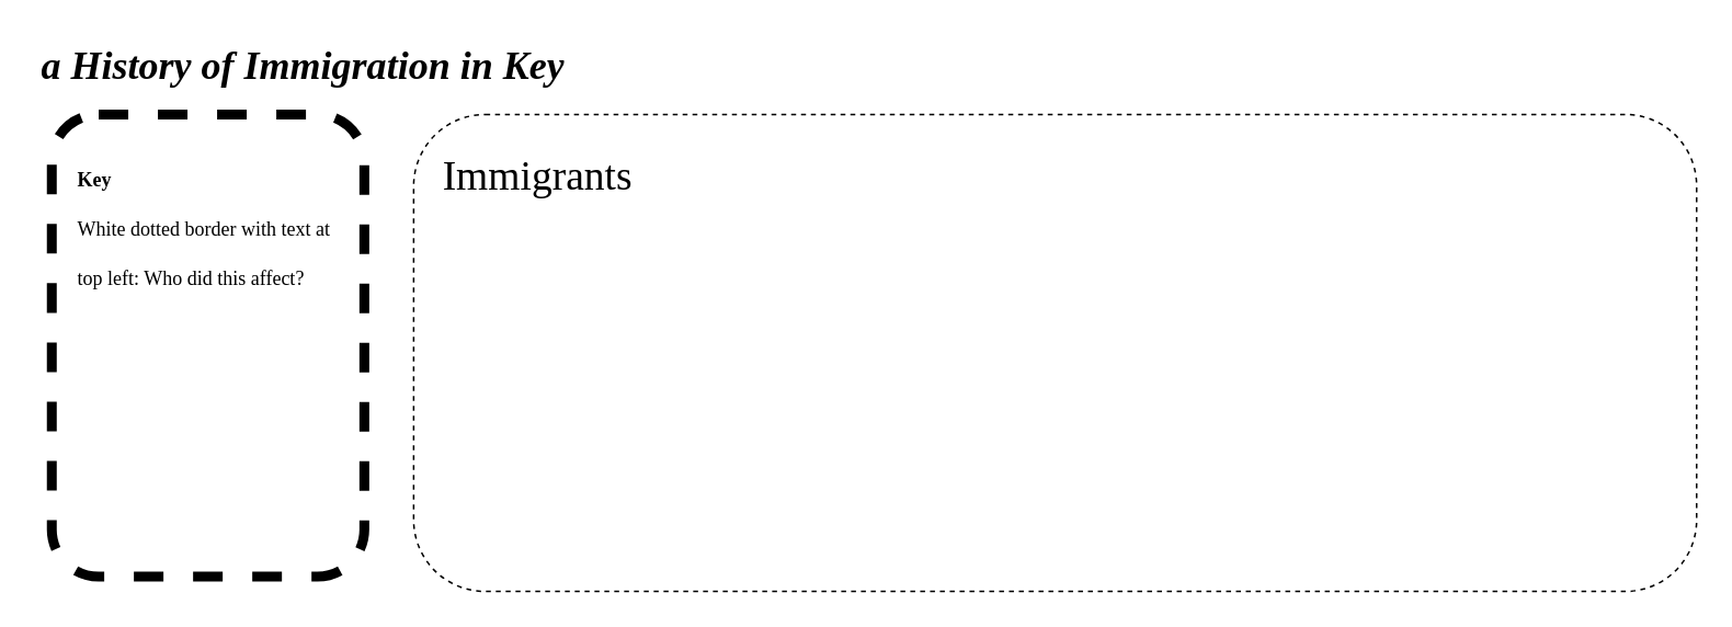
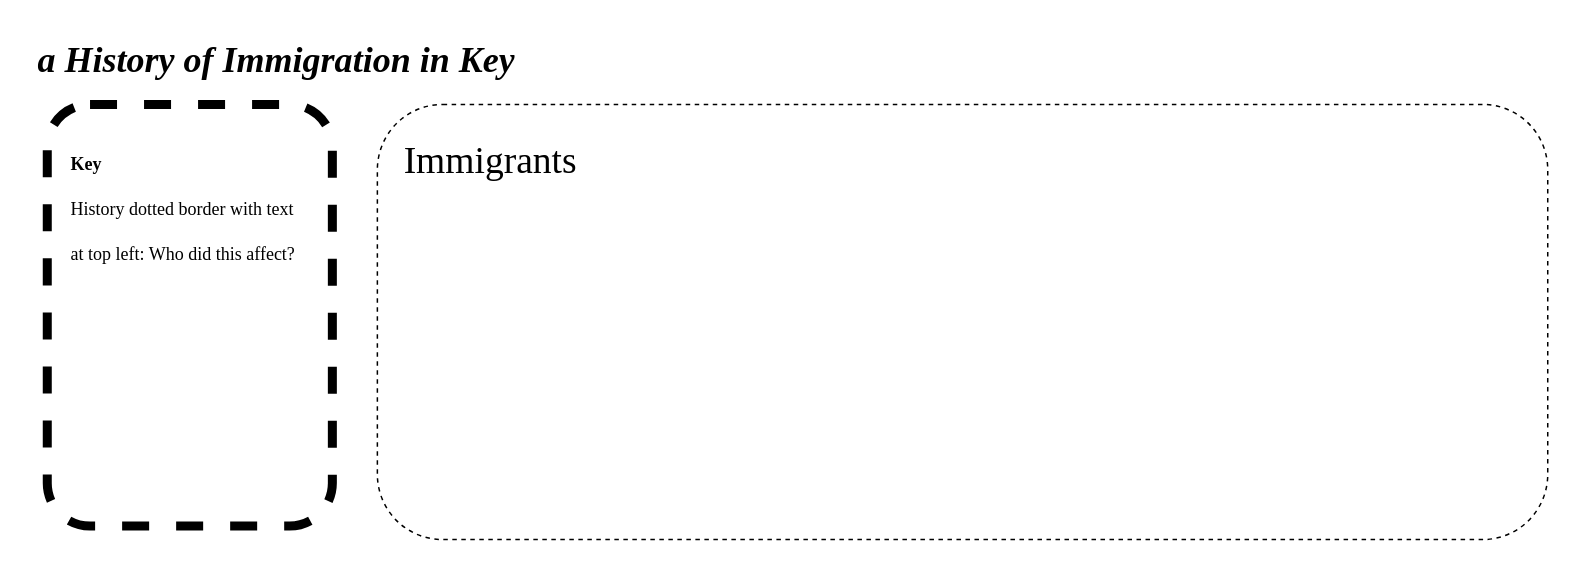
- <mxCell id="4" value="&lt;span style=&quot;font-size: 12px; line-height: 0.6;&quot;&gt;&lt;b&gt;Key&lt;/b&gt;&lt;br&gt;White dotted border with text at top left: Who did this affect?&lt;br&gt;&lt;br&gt;&lt;/span&gt;" style="rounded=1;html=1;dashed=1;fontFamily=Libre Baskerville;fontSource=https%3A%2F%2Ffonts.googleapis.com%2Fcss%3Ffamily%3DLibre%2BBaskerville;fontSize=25;fillColor=none;strokeWidth=6;align=left;horizontal=1;verticalAlign=top;spacing=16;labelPosition=center;verticalLabelPosition=middle;textDirection=ltr;whiteSpace=wrap;" vertex="1" parent="1"><mxGeometry x="31" y="69" width="190" height="281" as="geometry" /></mxCell>
+ <mxCell id="4" value="&lt;span style=&quot;font-size: 12px; line-height: 0.6;&quot;&gt;&lt;b&gt;Key&lt;/b&gt;&lt;br&gt;History dotted border with text at top left: Who did this affect?&lt;br&gt;&lt;br&gt;&lt;/span&gt;" style="rounded=1;html=1;dashed=1;fontFamily=Libre Baskerville;fontSource=https%3A%2F%2Ffonts.googleapis.com%2Fcss%3Ffamily%3DLibre%2BBaskerville;fontSize=25;fillColor=none;strokeWidth=6;align=left;horizontal=1;verticalAlign=top;spacing=16;labelPosition=center;verticalLabelPosition=middle;textDirection=ltr;whiteSpace=wrap;" vertex="1" parent="1"><mxGeometry x="31" y="69" width="190" height="281" as="geometry" /></mxCell>
